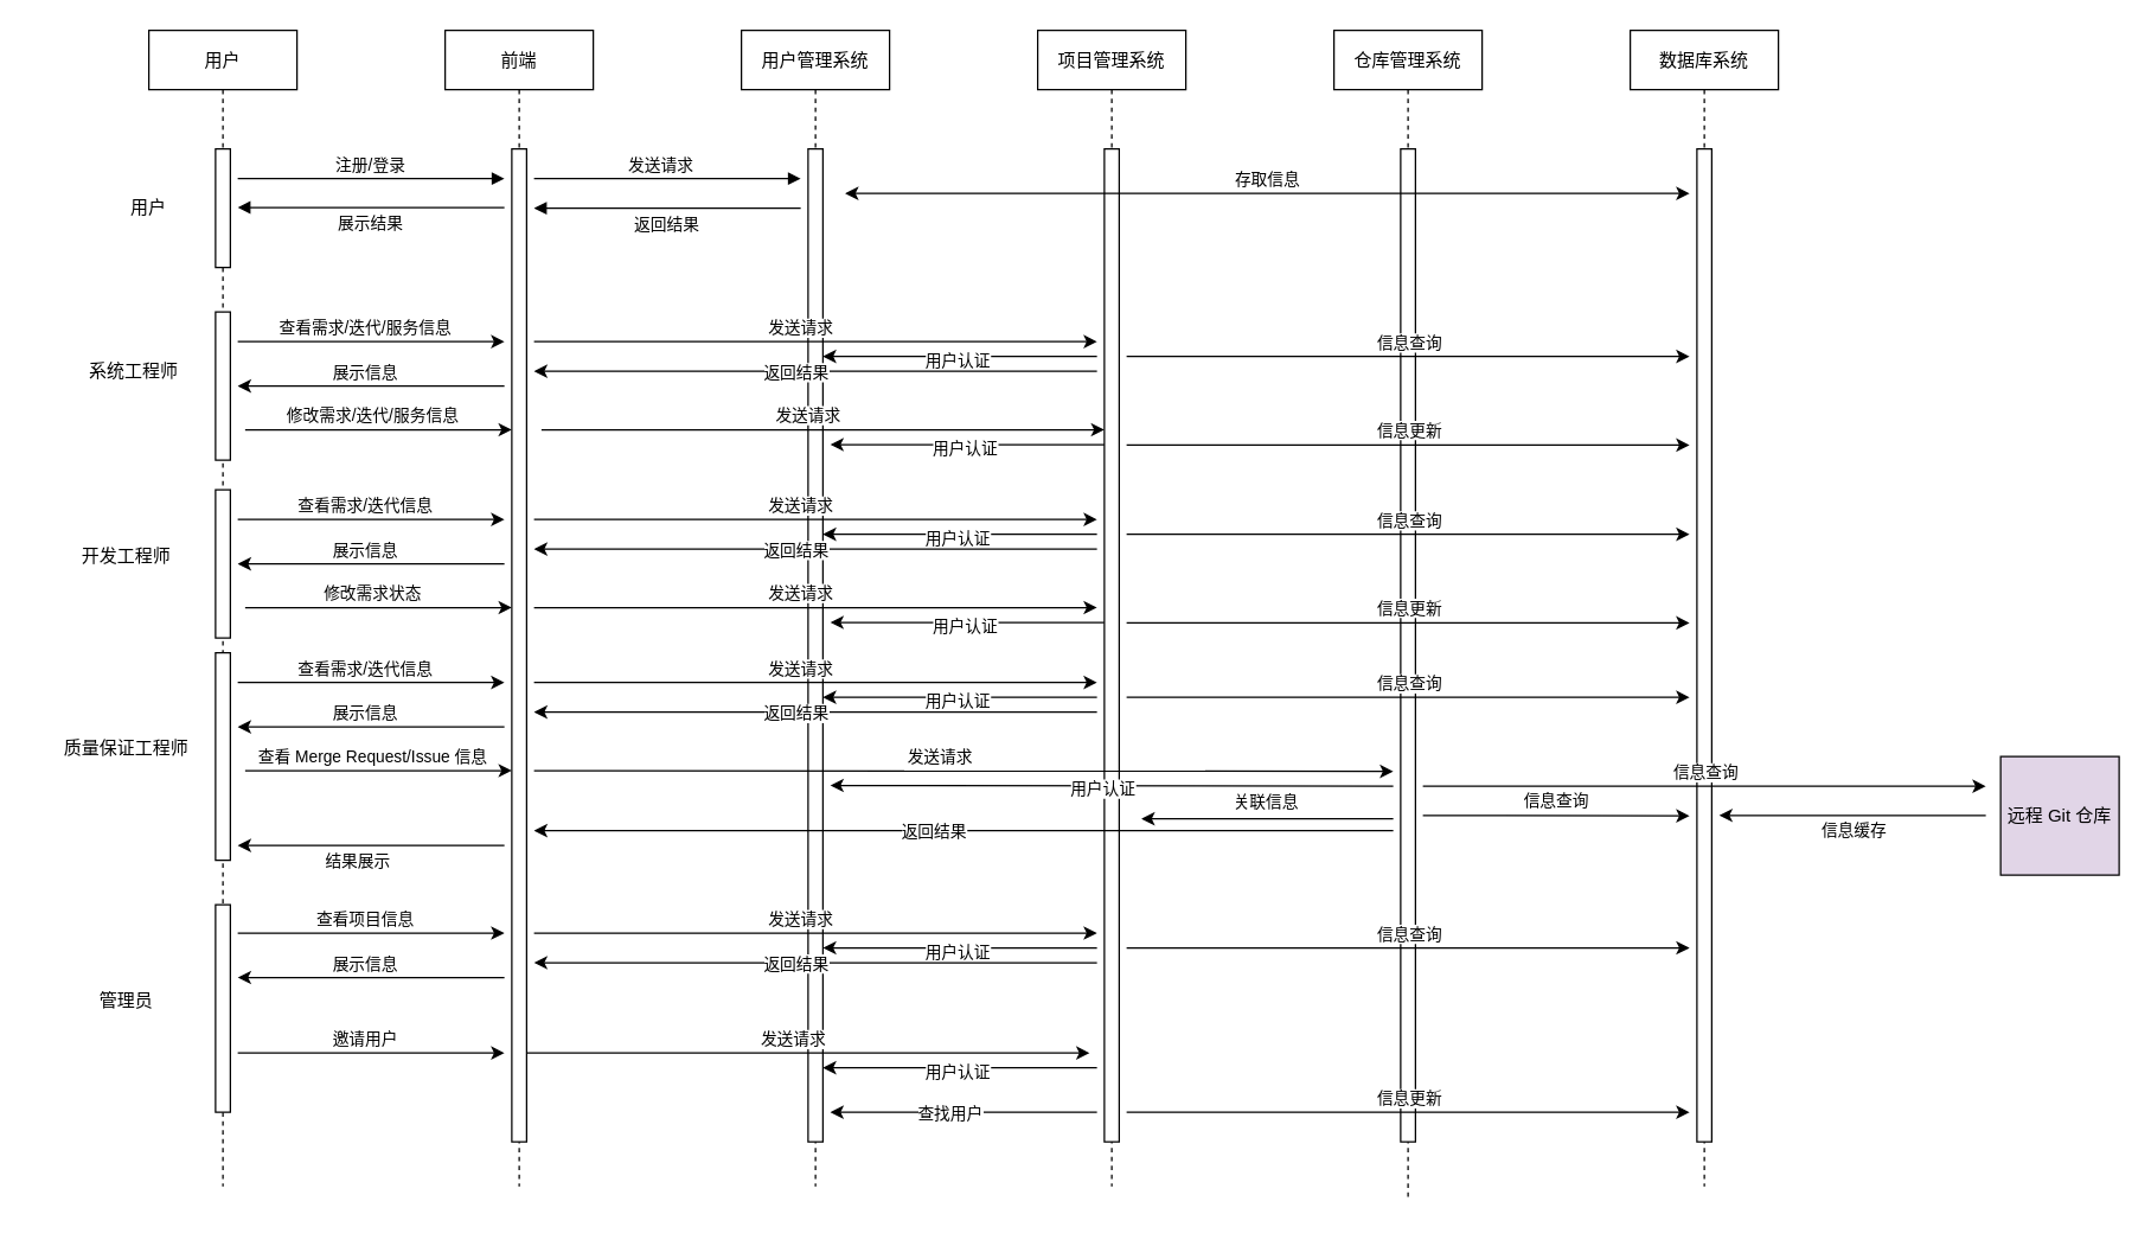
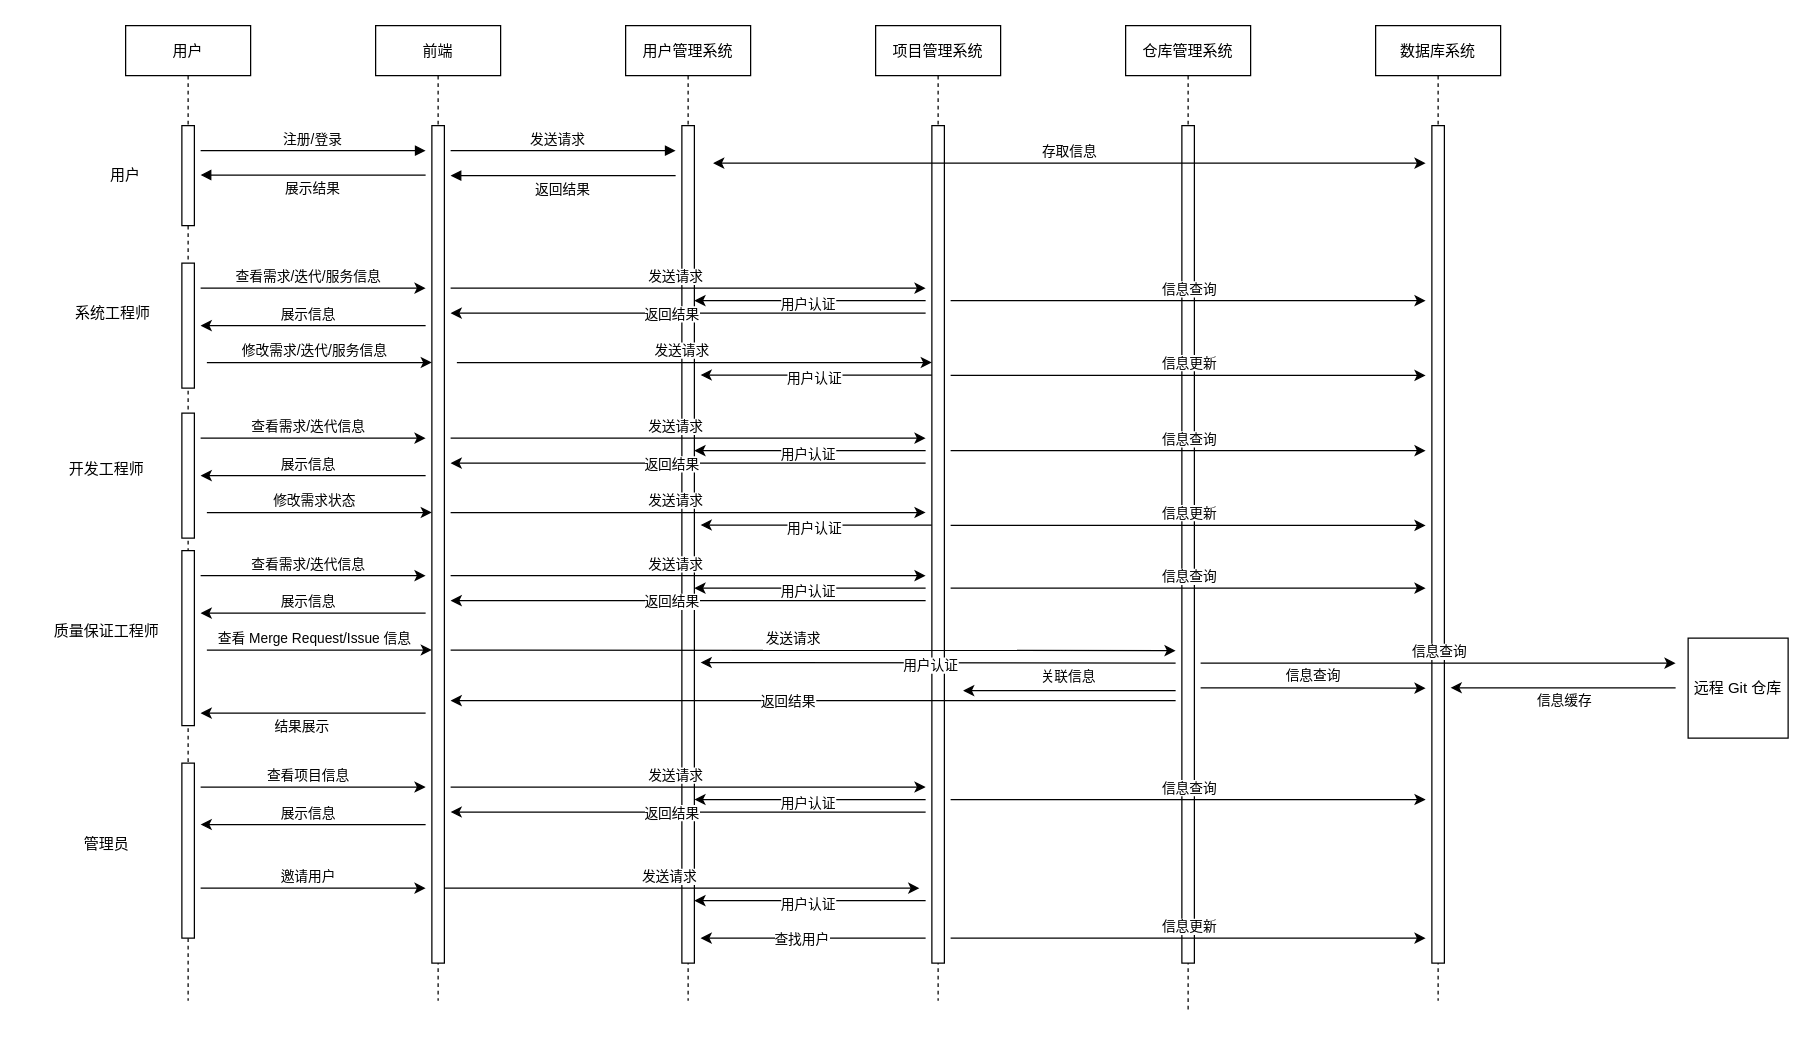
- <mxCell id="88" value="远程 Git 仓库" style="whiteSpace=wrap;html=1;aspect=fixed;fillColor=#e1d5e7;" vertex="1" parent="1"><mxGeometry x="1350" y="510" width="80" height="80" as="geometry" /></mxCell>
+ <mxCell id="88" value="远程 Git 仓库" style="whiteSpace=wrap;html=1;aspect=fixed;" vertex="1" parent="1"><mxGeometry x="1350" y="510" width="80" height="80" as="geometry" /></mxCell>
